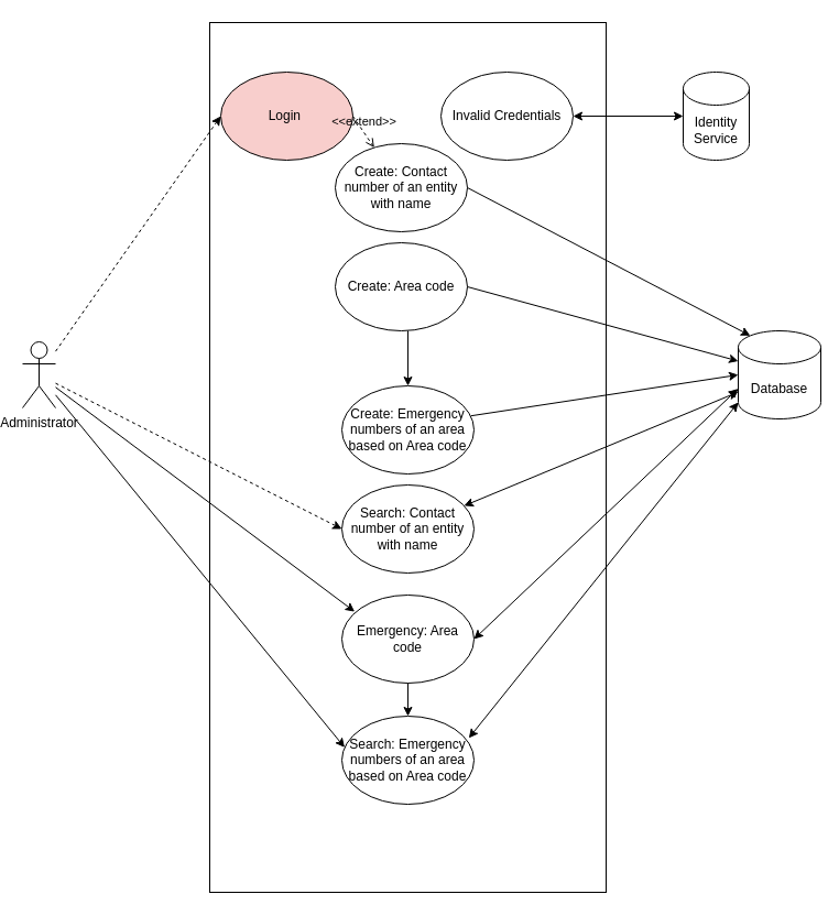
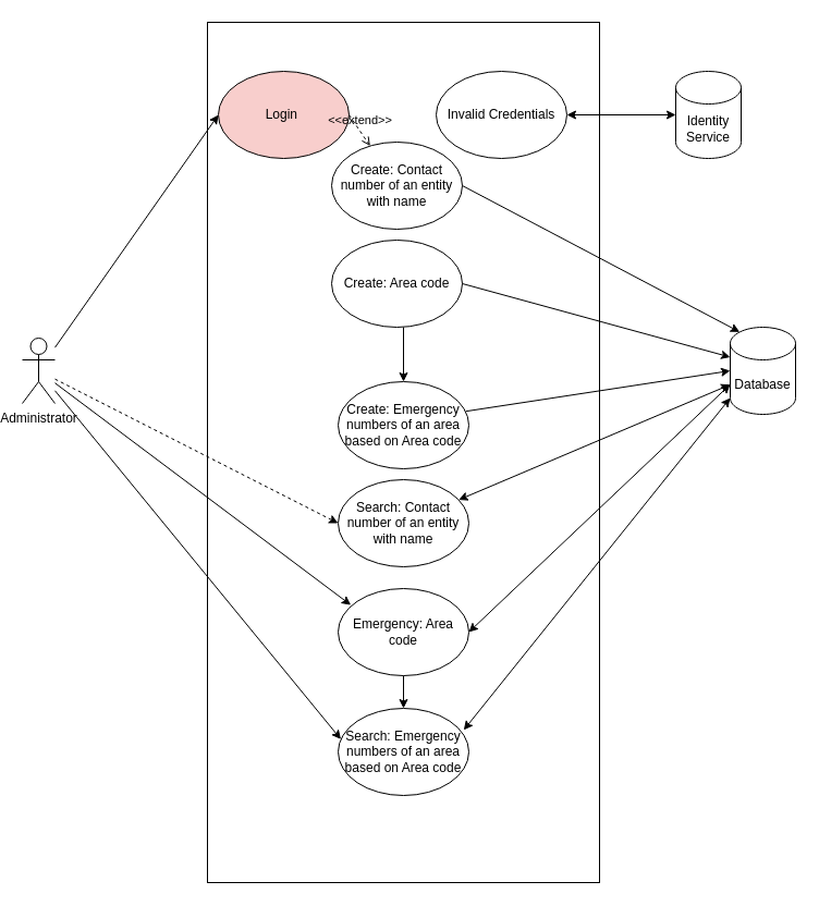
- <mxCell id="14" value="" style="endArrow=classic;html=1;rounded=0;entryX=0;entryY=0.5;entryDx=0;entryDy=0;anchorPointDirection=1;dashed=1;" parent="1" source="2" target="5" edge="1"><mxGeometry width="50" height="50" relative="1" as="geometry"><mxPoint x="360" y="385" as="sourcePoint" /><mxPoint x="410" y="335" as="targetPoint" /></mxGeometry></mxCell>
+ <mxCell id="14" value="" style="endArrow=classic;html=1;rounded=0;entryX=0;entryY=0.5;entryDx=0;entryDy=0;anchorPointDirection=1;" parent="1" source="2" target="5" edge="1"><mxGeometry width="50" height="50" relative="1" as="geometry"><mxPoint x="360" y="385" as="sourcePoint" /><mxPoint x="410" y="335" as="targetPoint" /></mxGeometry></mxCell>
- <mxCell id="4" value="Database" style="shape=cylinder3;whiteSpace=wrap;html=1;boundedLbl=1;backgroundOutline=1;size=15;" parent="1" vertex="1"><mxGeometry x="670" y="300" width="75" height="80" as="geometry" /></mxCell>
+ <mxCell id="4" value="Database" style="shape=cylinder3;whiteSpace=wrap;html=1;boundedLbl=1;backgroundOutline=1;size=15;" parent="1" vertex="1"><mxGeometry x="670" y="300" width="60" height="80" as="geometry" /></mxCell>
